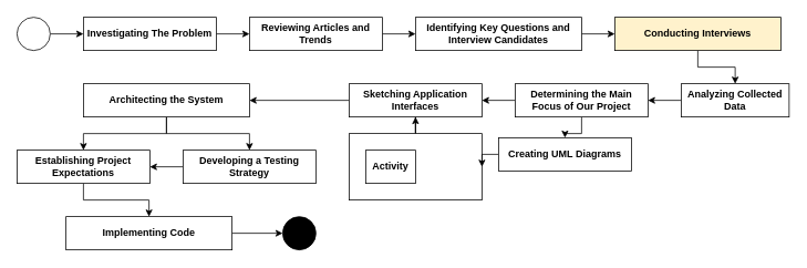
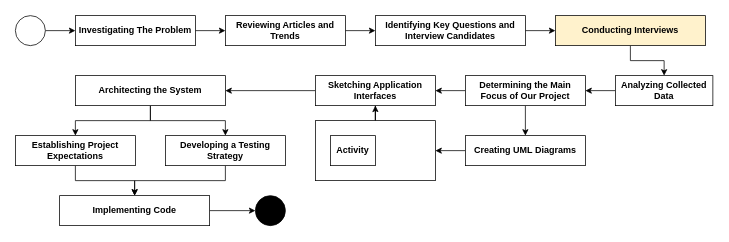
- <mxCell id="18" value="&lt;b&gt;Creating UML Diagrams&lt;/b&gt;" style="rounded=0;whiteSpace=wrap;html=1;" parent="1" vertex="1"><mxGeometry x="600" y="165" width="160" height="40" as="geometry" /></mxCell>
+ <mxCell id="18" value="&lt;b&gt;Creating UML Diagrams&lt;/b&gt;" style="rounded=0;whiteSpace=wrap;html=1;" parent="1" vertex="1"><mxGeometry x="620" y="180" width="160" height="40" as="geometry" /></mxCell>
- <mxCell id="26" style="edgeStyle=orthogonalEdgeStyle;rounded=0;orthogonalLoop=1;jettySize=auto;html=1;" parent="1" source="27" target="25" edge="1"><mxGeometry relative="1" as="geometry" /></mxCell>
+ <mxCell id="26" style="edgeStyle=orthogonalEdgeStyle;rounded=0;orthogonalLoop=1;jettySize=auto;html=1;entryX=0.5;entryY=0;entryDx=0;entryDy=0;" parent="1" source="27" target="29" edge="1"><mxGeometry relative="1" as="geometry" /></mxCell>
